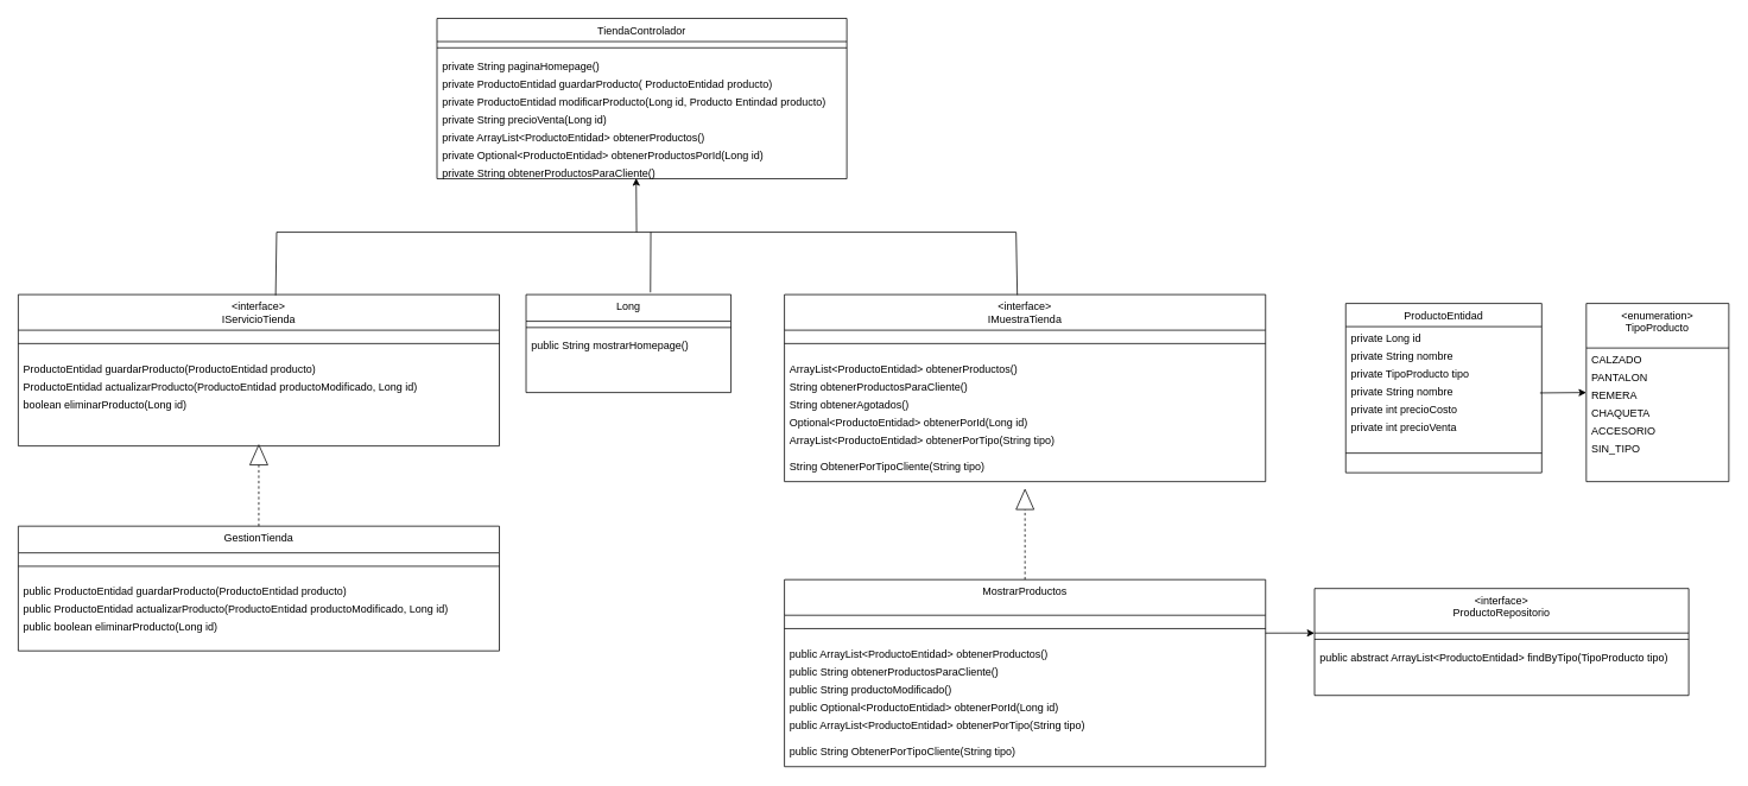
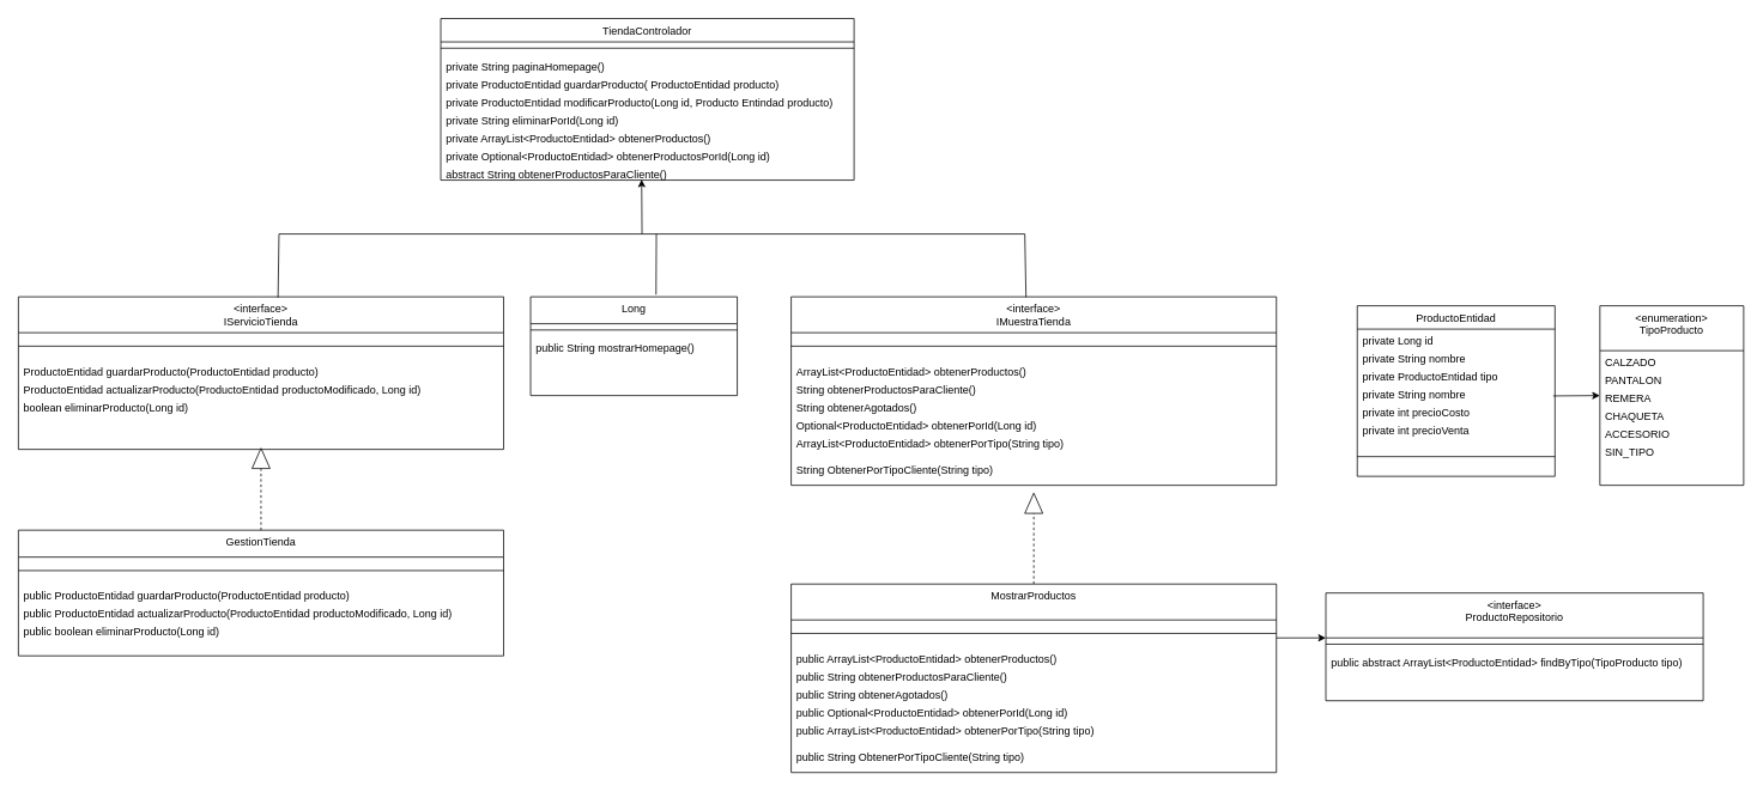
- <mxCell id="7" value="private String precioVenta(Long id)&#10;" style="text;align=left;verticalAlign=top;spacingLeft=4;spacingRight=4;overflow=hidden;rotatable=0;points=[[0,0.5],[1,0.5]];portConstraint=eastwest;" parent="2" vertex="1"><mxGeometry y="100" width="460" height="20" as="geometry" /></mxCell>
+ <mxCell id="7" value="private String eliminarPorId(Long id)&#10;" style="text;align=left;verticalAlign=top;spacingLeft=4;spacingRight=4;overflow=hidden;rotatable=0;points=[[0,0.5],[1,0.5]];portConstraint=eastwest;" parent="2" vertex="1"><mxGeometry y="100" width="460" height="20" as="geometry" /></mxCell>
- <mxCell id="10" value="private String obtenerProductosParaCliente()&#10;" style="text;align=left;verticalAlign=top;spacingLeft=4;spacingRight=4;overflow=hidden;rotatable=0;points=[[0,0.5],[1,0.5]];portConstraint=eastwest;" parent="2" vertex="1"><mxGeometry y="160" width="460" height="20" as="geometry" /></mxCell>
+ <mxCell id="10" value="abstract String obtenerProductosParaCliente()&#10;" style="text;align=left;verticalAlign=top;spacingLeft=4;spacingRight=4;overflow=hidden;rotatable=0;points=[[0,0.5],[1,0.5]];portConstraint=eastwest;" parent="2" vertex="1"><mxGeometry y="160" width="460" height="20" as="geometry" /></mxCell>
- <mxCell id="14" value="private TipoProducto tipo" style="text;align=left;verticalAlign=top;spacingLeft=4;spacingRight=4;overflow=hidden;rotatable=0;points=[[0,0.5],[1,0.5]];portConstraint=eastwest;" parent="11" vertex="1"><mxGeometry y="66" width="220" height="20" as="geometry" /></mxCell>
+ <mxCell id="14" value="private ProductoEntidad tipo" style="text;align=left;verticalAlign=top;spacingLeft=4;spacingRight=4;overflow=hidden;rotatable=0;points=[[0,0.5],[1,0.5]];portConstraint=eastwest;" parent="11" vertex="1"><mxGeometry y="66" width="220" height="20" as="geometry" /></mxCell>
- <mxCell id="66" value="public String productoModificado()" style="text;align=left;verticalAlign=top;spacingLeft=4;spacingRight=4;overflow=hidden;rotatable=0;points=[[0,0.5],[1,0.5]];portConstraint=eastwest;" vertex="1" parent="62"><mxGeometry y="110" width="540" height="20" as="geometry" /></mxCell>
+ <mxCell id="66" value="public String obtenerAgotados()" style="text;align=left;verticalAlign=top;spacingLeft=4;spacingRight=4;overflow=hidden;rotatable=0;points=[[0,0.5],[1,0.5]];portConstraint=eastwest;" vertex="1" parent="62"><mxGeometry y="110" width="540" height="20" as="geometry" /></mxCell>
